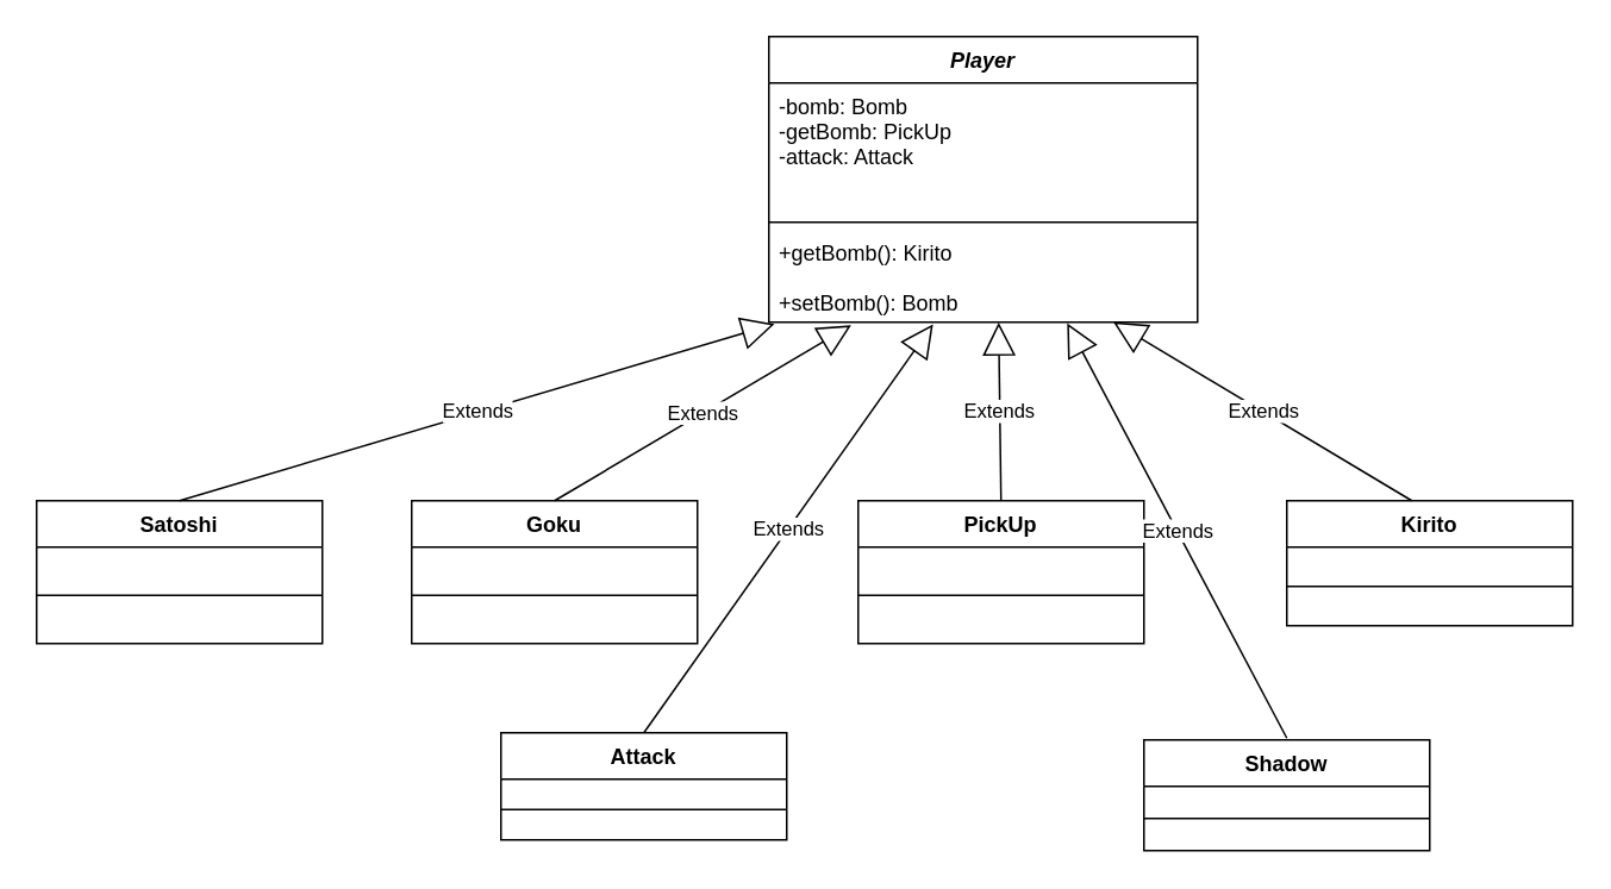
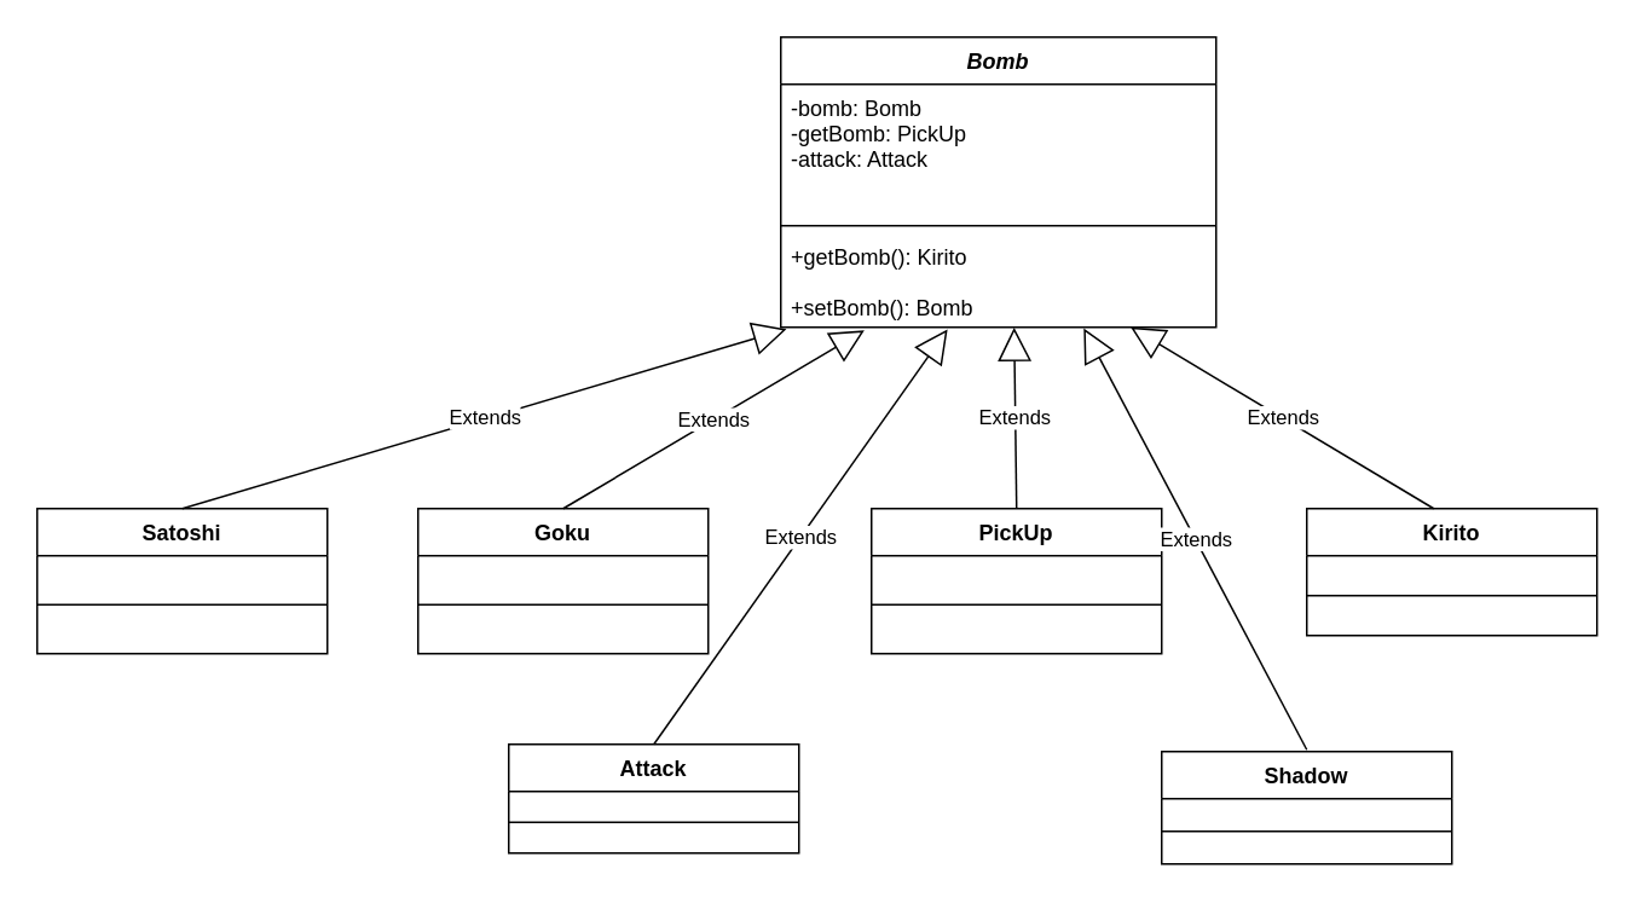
- <mxCell id="2" value="Player" style="swimlane;fontStyle=3;align=center;verticalAlign=top;childLayout=stackLayout;horizontal=1;startSize=26;horizontalStack=0;resizeParent=1;resizeParentMax=0;resizeLast=0;collapsible=1;marginBottom=0;" vertex="1" parent="1"><mxGeometry x="430" y="20" width="240" height="160" as="geometry" /></mxCell>
+ <mxCell id="2" value="Bomb" style="swimlane;fontStyle=3;align=center;verticalAlign=top;childLayout=stackLayout;horizontal=1;startSize=26;horizontalStack=0;resizeParent=1;resizeParentMax=0;resizeLast=0;collapsible=1;marginBottom=0;" vertex="1" parent="1"><mxGeometry x="430" y="20" width="240" height="160" as="geometry" /></mxCell>
